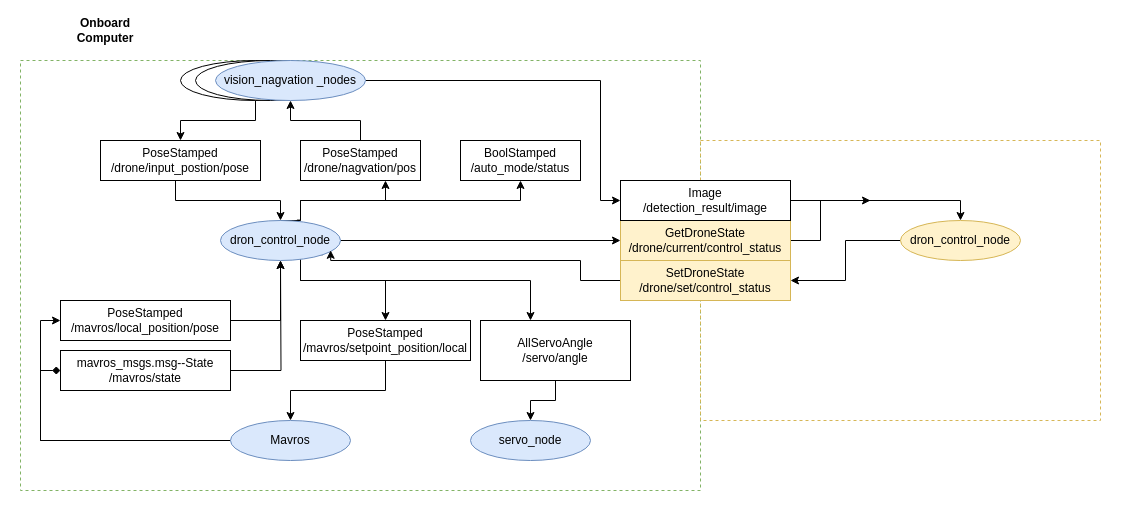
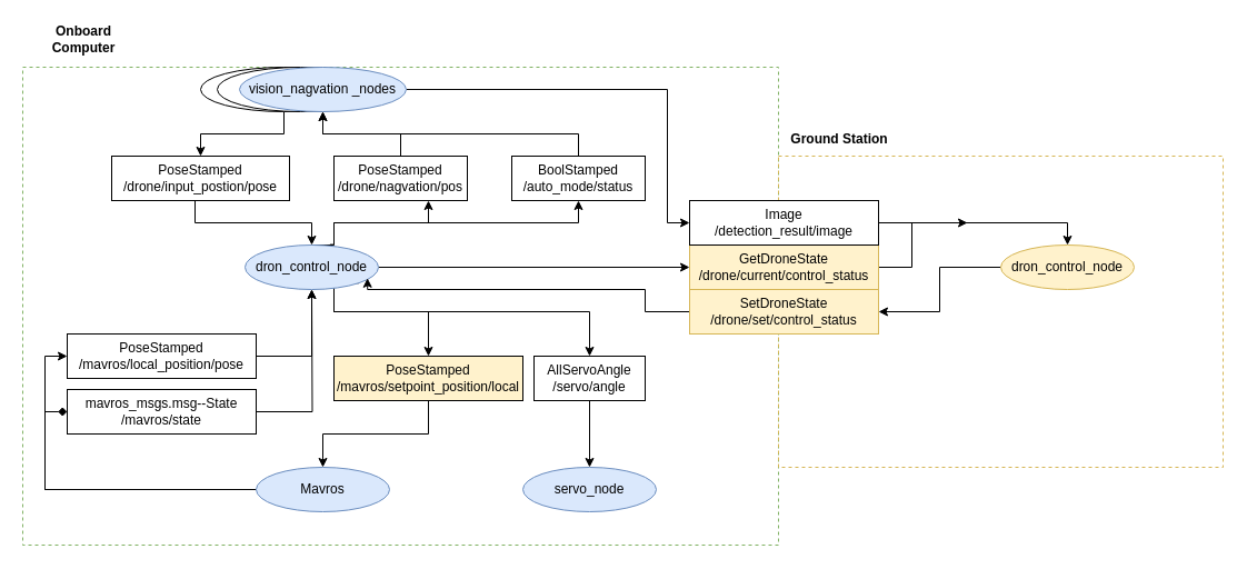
- <mxCell id="39" value="Onboard Computer" style="text;html=1;strokeColor=none;fillColor=none;align=center;verticalAlign=middle;whiteSpace=wrap;rounded=0;dashed=1;fontStyle=1" vertex="1" parent="1"><mxGeometry x="50" y="15" width="110" height="30" as="geometry" /></mxCell>
+ <mxCell id="39" value="Onboard Computer" style="text;html=1;strokeColor=none;fillColor=none;align=center;verticalAlign=middle;whiteSpace=wrap;rounded=0;dashed=1;fontStyle=1" vertex="1" parent="1"><mxGeometry x="20" y="20" width="110" height="30" as="geometry" /></mxCell>
+ <mxCell id="30" style="edgeStyle=orthogonalEdgeStyle;rounded=0;orthogonalLoop=1;jettySize=auto;html=1;exitX=0.5;exitY=0;exitDx=0;exitDy=0;entryX=0.5;entryY=1;entryDx=0;entryDy=0;" parent="1" source="31" target="25" edge="1"><mxGeometry relative="1" as="geometry" /></mxCell>
+ <mxCell id="38" value="Ground Station" style="text;html=1;strokeColor=none;fillColor=none;align=center;verticalAlign=middle;whiteSpace=wrap;rounded=0;dashed=1;fontStyle=1" parent="1" vertex="1"><mxGeometry x="700" y="110" width="110" height="30" as="geometry" /></mxCell>
- <mxCell id="20" value="PoseStamped&lt;br&gt;/mavros/setpoint_position/local" style="rounded=0;whiteSpace=wrap;html=1;" parent="1" vertex="1"><mxGeometry x="300" y="320" width="170" height="40" as="geometry" /></mxCell>
+ <mxCell id="20" value="PoseStamped&lt;br&gt;/mavros/setpoint_position/local" style="rounded=0;whiteSpace=wrap;html=1;fillColor=#fff2cc;" parent="1" vertex="1"><mxGeometry x="300" y="320" width="170" height="40" as="geometry" /></mxCell>
- <mxCell id="42" value="AllServoAngle&lt;br&gt;/servo/angle" style="rounded=0;whiteSpace=wrap;html=1;" vertex="1" parent="1"><mxGeometry x="480" y="320" width="150" height="60" as="geometry" /></mxCell>
+ <mxCell id="42" value="AllServoAngle&lt;br&gt;/servo/angle" style="rounded=0;whiteSpace=wrap;html=1;" vertex="1" parent="1"><mxGeometry x="480" y="320" width="100" height="40" as="geometry" /></mxCell>
